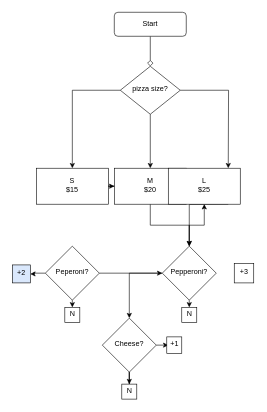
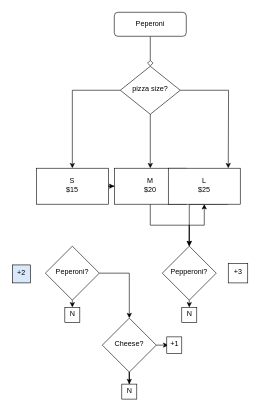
- <mxCell id="3" value="Start" style="rounded=1;whiteSpace=wrap;html=1;fontSize=12;glass=0;strokeWidth=1;shadow=0;" parent="1" vertex="1"><mxGeometry x="190" y="20" width="120" height="40" as="geometry" /></mxCell>
+ <mxCell id="3" value="Peperoni" style="rounded=1;whiteSpace=wrap;html=1;fontSize=12;glass=0;strokeWidth=1;shadow=0;" parent="1" vertex="1"><mxGeometry x="190" y="20" width="120" height="40" as="geometry" /></mxCell>
- <mxCell id="14" value="" style="edgeStyle=orthogonalEdgeStyle;rounded=0;orthogonalLoop=1;jettySize=auto;html=1;" edge="1" parent="1" source="17" target="22"><mxGeometry relative="1" as="geometry" /></mxCell>
- <mxCell id="15" value="" style="edgeStyle=orthogonalEdgeStyle;rounded=0;orthogonalLoop=1;jettySize=auto;html=1;" edge="1" parent="1" source="17" target="21"><mxGeometry relative="1" as="geometry" /></mxCell>
+ <mxCell id="15" value="" style="edgeStyle=orthogonalEdgeStyle;rounded=0;orthogonalLoop=1;jettySize=auto;html=1;" edge="1" parent="1" source="17" target="26"><mxGeometry relative="1" as="geometry" /></mxCell>
- <mxCell id="19" style="edgeStyle=orthogonalEdgeStyle;rounded=0;orthogonalLoop=1;jettySize=auto;html=1;entryX=0.5;entryY=0;entryDx=0;entryDy=0;" edge="1" parent="1" source="21" target="26"><mxGeometry relative="1" as="geometry" /></mxCell>
- <mxCell id="23" value="+3" style="whiteSpace=wrap;html=1;shadow=0;strokeWidth=1;spacing=6;spacingTop=-4;" vertex="1" parent="1"><mxGeometry x="390" y="438.75" width="32.5" height="32.5" as="geometry" /></mxCell>
+ <mxCell id="23" value="+3" style="whiteSpace=wrap;html=1;shadow=0;strokeWidth=1;spacing=6;spacingTop=-4;" vertex="1" parent="1"><mxGeometry x="380" y="438.75" width="32.5" height="32.5" as="geometry" /></mxCell>
